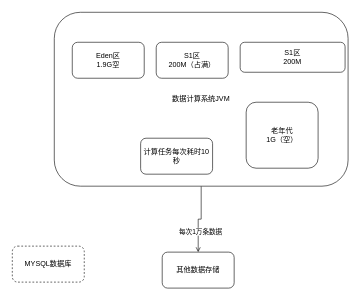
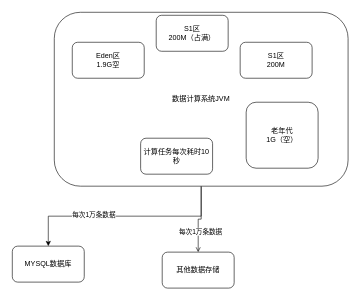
- <mxCell id="12" value="&lt;span&gt;S1区&lt;/span&gt;&lt;br&gt;&lt;span&gt;200M&lt;/span&gt;" style="rounded=1;whiteSpace=wrap;html=1;" parent="1" vertex="1"><mxGeometry x="400" y="70" width="175" height="50" as="geometry" /></mxCell>
+ <mxCell id="12" value="&lt;span&gt;S1区&lt;/span&gt;&lt;br&gt;&lt;span&gt;200M&lt;/span&gt;" style="rounded=1;whiteSpace=wrap;html=1;" parent="1" vertex="1"><mxGeometry x="400" width="120" height="60" as="geometry" y="70" /></mxCell>
- <mxCell id="11" value="S1区&lt;br&gt;200M（占满）" style="rounded=1;whiteSpace=wrap;html=1;" parent="1" vertex="1"><mxGeometry x="260" width="120" height="60" as="geometry" y="70" /></mxCell>
+ <mxCell id="11" value="S1区&lt;br&gt;200M（占满）" style="rounded=1;whiteSpace=wrap;html=1;" parent="1" vertex="1"><mxGeometry x="260" y="25" width="120" height="60" as="geometry" /></mxCell>
+ <mxCell id="2" style="edgeStyle=orthogonalEdgeStyle;rounded=0;orthogonalLoop=1;jettySize=auto;html=1;entryX=0.5;entryY=0;entryDx=0;entryDy=0;" parent="1" source="6" target="7" edge="1"><mxGeometry relative="1" as="geometry" /></mxCell>
+ <mxCell id="3" value="每次1万条数据" style="edgeLabel;html=1;align=center;verticalAlign=middle;resizable=0;points=[];" parent="2" vertex="1" connectable="0"><mxGeometry x="0.294" y="-3" relative="1" as="geometry"><mxPoint as="offset" /></mxGeometry></mxCell>
- <mxCell id="7" value="MYSQL数据库" style="rounded=1;whiteSpace=wrap;html=1;dashed=1;" parent="1" vertex="1"><mxGeometry x="20" y="410" width="120" height="60" as="geometry" /></mxCell>
+ <mxCell id="7" value="MYSQL数据库" style="rounded=1;whiteSpace=wrap;html=1;" parent="1" vertex="1"><mxGeometry x="20" y="410" width="120" height="60" as="geometry" /></mxCell>
